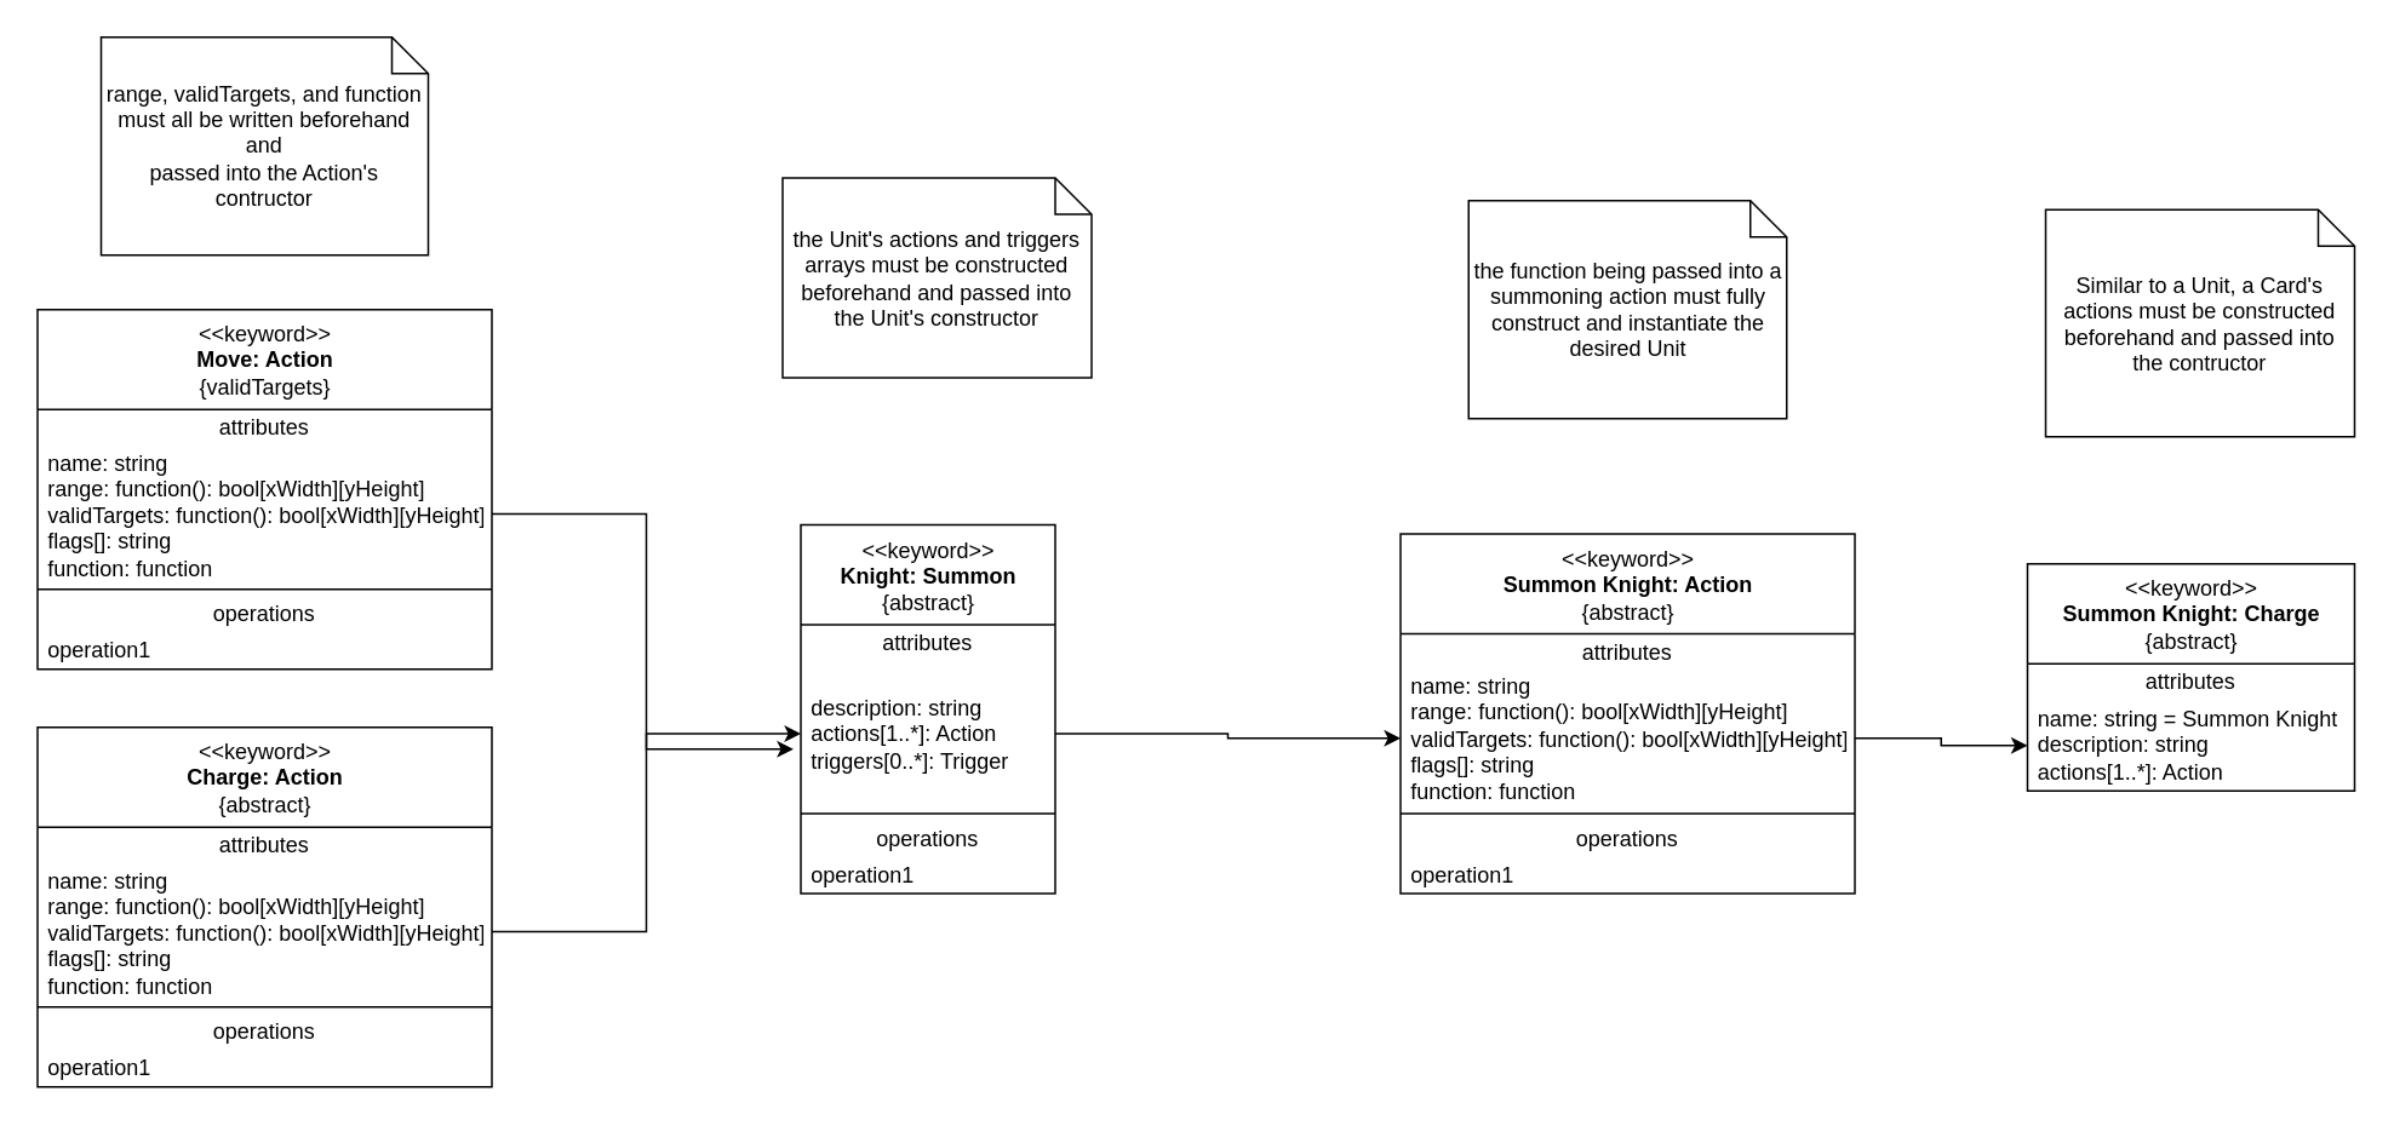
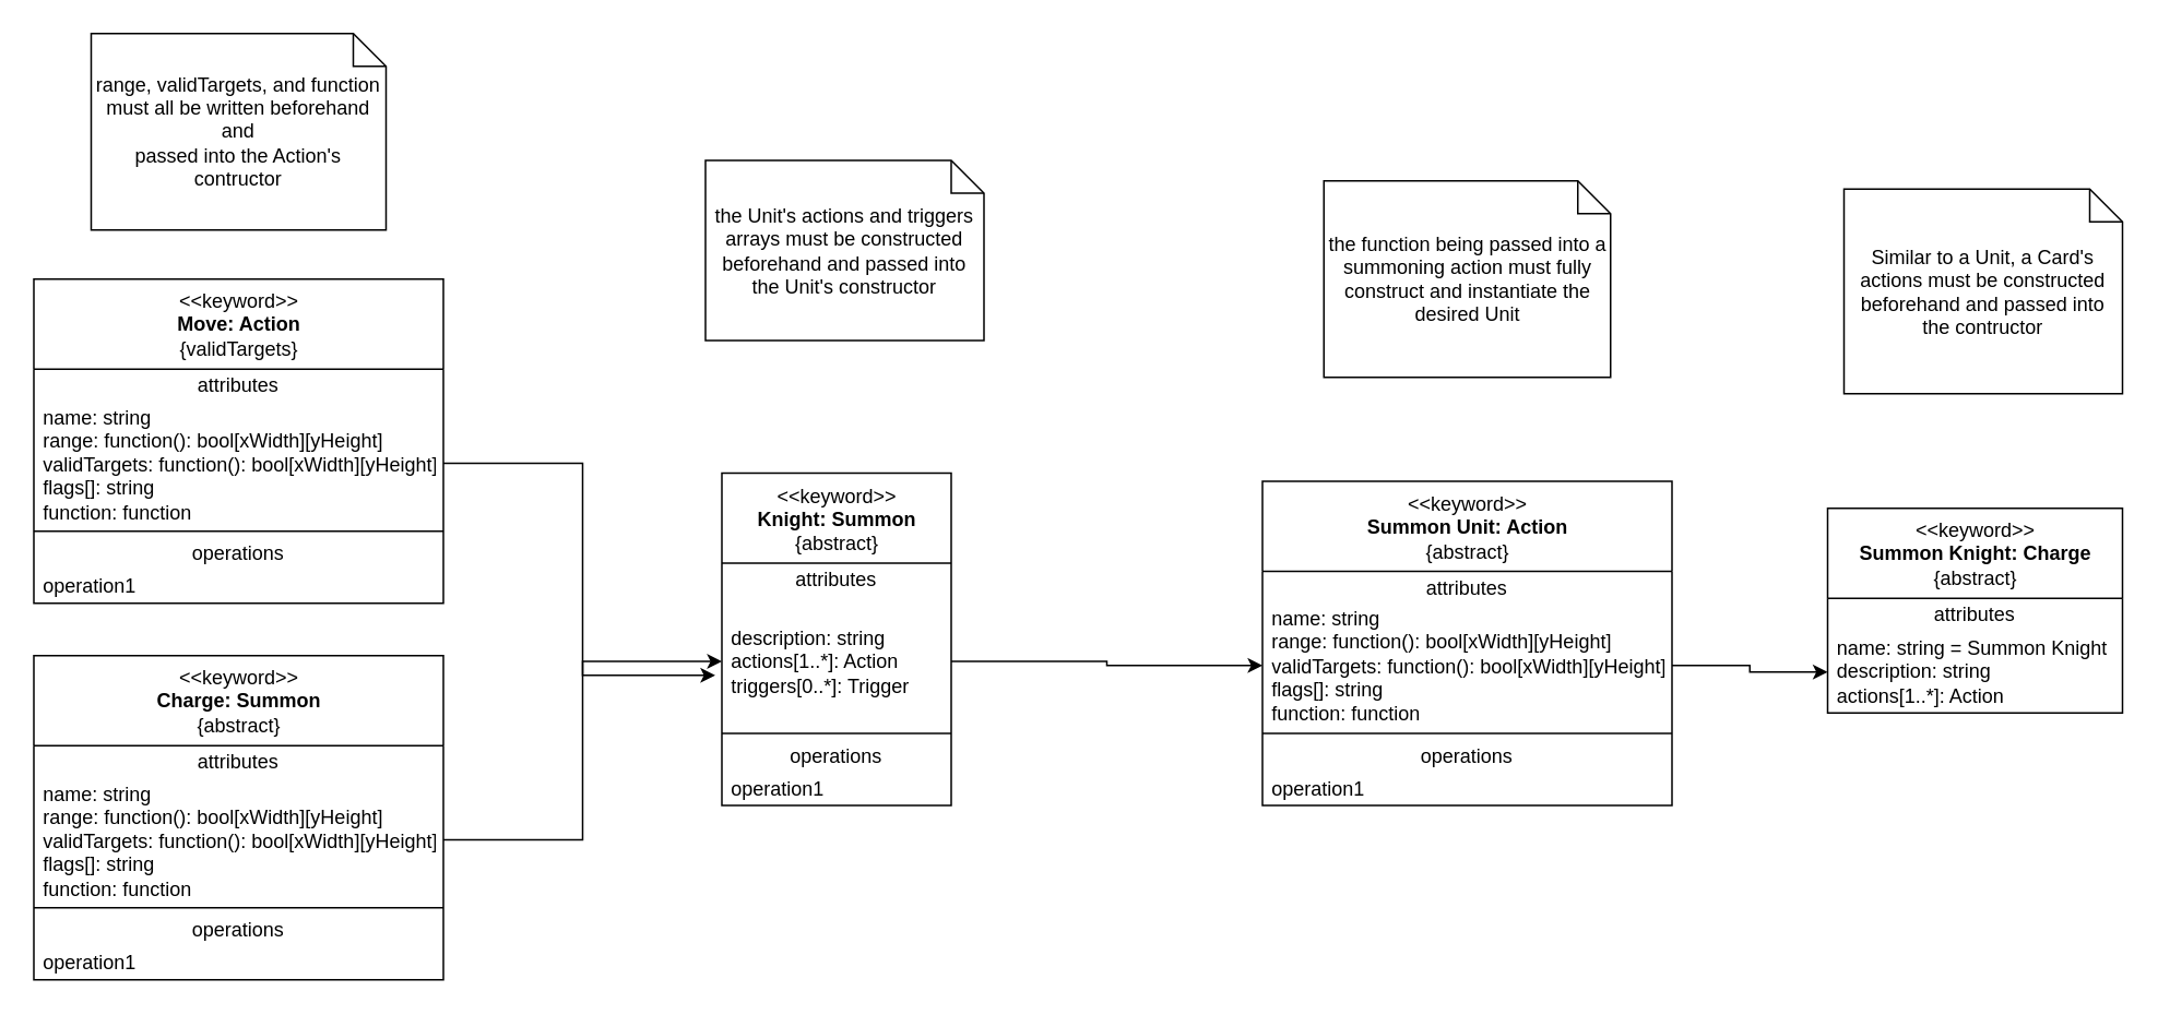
- <mxCell id="11" value="&amp;lt;&amp;lt;keyword&amp;gt;&amp;gt;&lt;br&gt;&lt;b&gt;Summon Knight: Action&lt;/b&gt;&lt;br&gt;{abstract}" style="swimlane;fontStyle=0;align=center;verticalAlign=top;childLayout=stackLayout;horizontal=1;startSize=55;horizontalStack=0;resizeParent=1;resizeParentMax=0;resizeLast=0;collapsible=0;marginBottom=0;html=1;" vertex="1" parent="1"><mxGeometry x="770" y="293.5" width="250" height="198" as="geometry" /></mxCell>
+ <mxCell id="11" value="&amp;lt;&amp;lt;keyword&amp;gt;&amp;gt;&lt;br&gt;&lt;b&gt;Summon Unit: Action&lt;/b&gt;&lt;br&gt;{abstract}" style="swimlane;fontStyle=0;align=center;verticalAlign=top;childLayout=stackLayout;horizontal=1;startSize=55;horizontalStack=0;resizeParent=1;resizeParentMax=0;resizeLast=0;collapsible=0;marginBottom=0;html=1;" vertex="1" parent="1"><mxGeometry x="770" y="293.5" width="250" height="198" as="geometry" /></mxCell>
- <mxCell id="23" value="&amp;lt;&amp;lt;keyword&amp;gt;&amp;gt;&lt;br&gt;&lt;b&gt;Charge: Action&lt;/b&gt;&lt;br&gt;{abstract}" style="swimlane;fontStyle=0;align=center;verticalAlign=top;childLayout=stackLayout;horizontal=1;startSize=55;horizontalStack=0;resizeParent=1;resizeParentMax=0;resizeLast=0;collapsible=0;marginBottom=0;html=1;" vertex="1" parent="1"><mxGeometry x="20" y="400" width="250" height="198" as="geometry" /></mxCell>
+ <mxCell id="23" value="&amp;lt;&amp;lt;keyword&amp;gt;&amp;gt;&lt;br&gt;&lt;b&gt;Charge: Summon&lt;/b&gt;&lt;br&gt;{abstract}" style="swimlane;fontStyle=0;align=center;verticalAlign=top;childLayout=stackLayout;horizontal=1;startSize=55;horizontalStack=0;resizeParent=1;resizeParentMax=0;resizeLast=0;collapsible=0;marginBottom=0;html=1;" vertex="1" parent="1"><mxGeometry x="20" y="400" width="250" height="198" as="geometry" /></mxCell>
